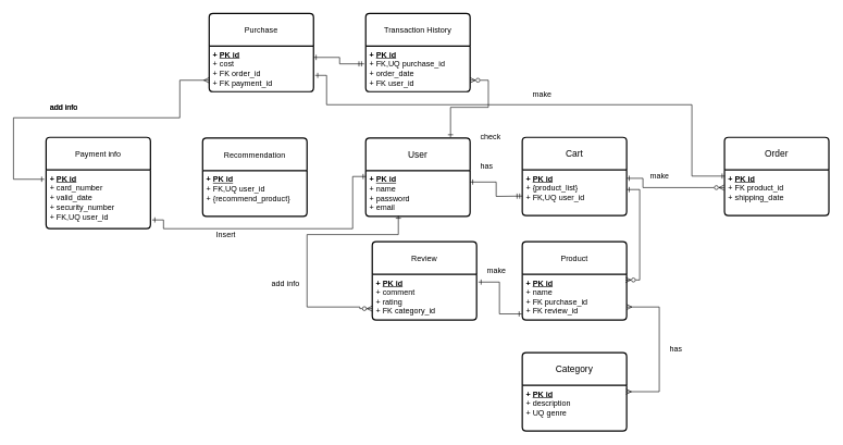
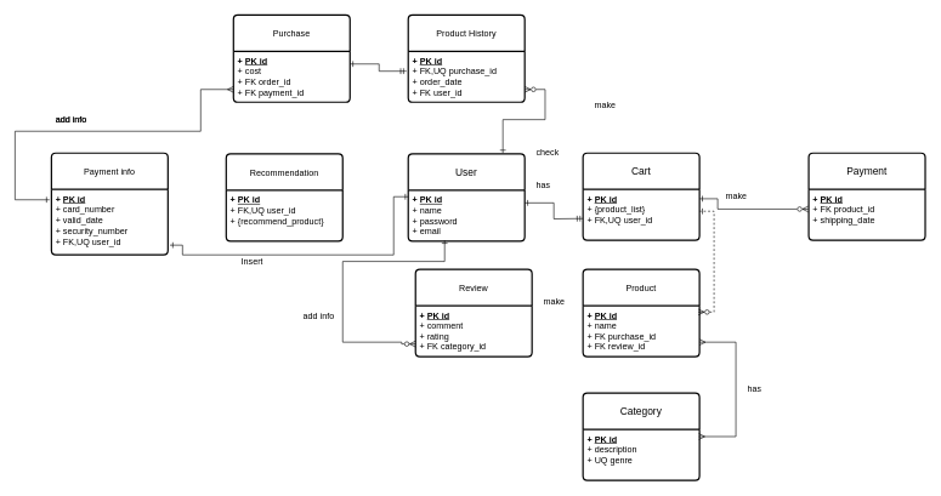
- <mxCell id="16" value="&lt;span style=&quot;font-size: 12px;&quot;&gt;Transaction History&lt;/span&gt;" style="swimlane;childLayout=stackLayout;horizontal=1;startSize=50;horizontalStack=0;rounded=1;fontSize=14;fontStyle=0;strokeWidth=2;resizeParent=0;resizeLast=1;shadow=0;dashed=0;align=center;arcSize=4;whiteSpace=wrap;html=1;" parent="1" vertex="1"><mxGeometry x="560" y="20" width="160" height="120" as="geometry" /></mxCell>
+ <mxCell id="16" value="&lt;span style=&quot;font-size: 12px;&quot;&gt;Product History&lt;/span&gt;" style="swimlane;childLayout=stackLayout;horizontal=1;startSize=50;horizontalStack=0;rounded=1;fontSize=14;fontStyle=0;strokeWidth=2;resizeParent=0;resizeLast=1;shadow=0;dashed=0;align=center;arcSize=4;whiteSpace=wrap;html=1;" parent="1" vertex="1"><mxGeometry x="560" y="20" width="160" height="120" as="geometry" /></mxCell>
- <mxCell id="30" value="" style="endArrow=ERone;html=1;rounded=0;exitX=1.015;exitY=0.643;exitDx=0;exitDy=0;exitPerimeter=0;entryX=0.002;entryY=0.134;entryDx=0;entryDy=0;entryPerimeter=0;edgeStyle=orthogonalEdgeStyle;startArrow=ERone;startFill=0;endFill=0;" parent="1" source="15" target="19" edge="1"><mxGeometry relative="1" as="geometry"><mxPoint x="490" y="170" as="sourcePoint" /><mxPoint x="650" y="170" as="targetPoint" /><Array as="points"><mxPoint x="500" y="115" /><mxPoint x="500" y="160" /><mxPoint x="1060" y="160" /><mxPoint x="1060" y="269" /></Array></mxGeometry></mxCell>
- <mxCell id="18" value="Order" style="swimlane;childLayout=stackLayout;horizontal=1;startSize=50;horizontalStack=0;rounded=1;fontSize=14;fontStyle=0;strokeWidth=2;resizeParent=0;resizeLast=1;shadow=0;dashed=0;align=center;arcSize=4;whiteSpace=wrap;html=1;" parent="1" vertex="1"><mxGeometry x="1110" y="210" width="160" height="120" as="geometry" /></mxCell>
+ <mxCell id="18" value="Payment" style="swimlane;childLayout=stackLayout;horizontal=1;startSize=50;horizontalStack=0;rounded=1;fontSize=14;fontStyle=0;strokeWidth=2;resizeParent=0;resizeLast=1;shadow=0;dashed=0;align=center;arcSize=4;whiteSpace=wrap;html=1;" parent="1" vertex="1"><mxGeometry x="1110" y="210" width="160" height="120" as="geometry" /></mxCell>
- <mxCell id="25" value="" style="endArrow=ERone;html=1;rounded=0;exitX=0.99;exitY=0.123;exitDx=0;exitDy=0;exitPerimeter=0;edgeStyle=orthogonalEdgeStyle;startArrow=ERzeroToMany;startFill=0;endFill=0;" parent="1" source="7" target="21" edge="1"><mxGeometry relative="1" as="geometry"><mxPoint x="980" y="424.79" as="sourcePoint" /><mxPoint x="986.4" y="300" as="targetPoint" /><Array as="points"><mxPoint x="980" y="429" /><mxPoint x="980" y="290" /></Array></mxGeometry></mxCell>
+ <mxCell id="25" value="" style="endArrow=ERone;html=1;rounded=0;exitX=0.99;exitY=0.123;exitDx=0;exitDy=0;exitPerimeter=0;edgeStyle=orthogonalEdgeStyle;startArrow=ERzeroToMany;startFill=0;endFill=0;dashed=1;" parent="1" source="7" target="21" edge="1"><mxGeometry relative="1" as="geometry"><mxPoint x="980" y="424.79" as="sourcePoint" /><mxPoint x="986.4" y="300" as="targetPoint" /><Array as="points"><mxPoint x="980" y="429" /><mxPoint x="980" y="290" /></Array></mxGeometry></mxCell>
- <mxCell id="27" value="" style="endArrow=ERone;html=1;rounded=0;exitX=1.018;exitY=0.169;exitDx=0;exitDy=0;exitPerimeter=0;entryX=-0.005;entryY=0.866;entryDx=0;entryDy=0;entryPerimeter=0;edgeStyle=orthogonalEdgeStyle;startArrow=ERone;startFill=0;endFill=0;" parent="1" source="9" target="7" edge="1"><mxGeometry relative="1" as="geometry"><mxPoint x="590" y="410" as="sourcePoint" /><mxPoint x="750" y="410" as="targetPoint" /></mxGeometry></mxCell>
